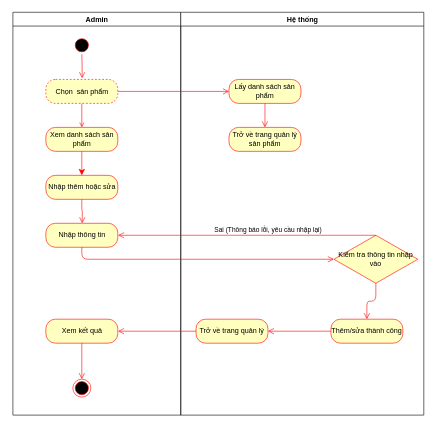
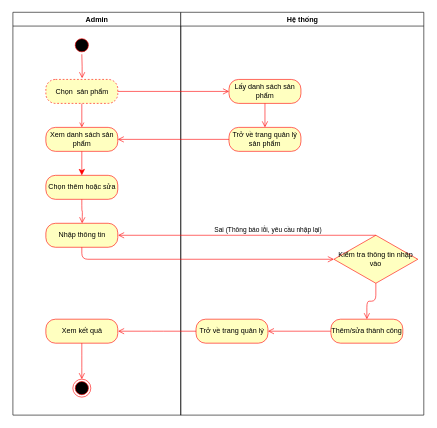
+ <mxCell id="26" value="" style="edgeStyle=orthogonalEdgeStyle;html=1;verticalAlign=bottom;endArrow=open;endSize=8;strokeColor=#ff0000;entryX=1;entryY=0.5;entryDx=0;entryDy=0;" parent="1" source="18" target="7" edge="1"><mxGeometry relative="1" as="geometry"><mxPoint x="236" y="242" as="targetPoint" /></mxGeometry></mxCell>
- <mxCell id="9" value="Nhập thêm hoặc sửa" style="rounded=1;whiteSpace=wrap;html=1;arcSize=40;fontColor=#000000;fillColor=#ffffc0;strokeColor=#ff0000;" parent="2" vertex="1"><mxGeometry x="55" y="272" width="120" height="40" as="geometry" /></mxCell>
+ <mxCell id="9" value="Chọn thêm hoặc sửa" style="rounded=1;whiteSpace=wrap;html=1;arcSize=40;fontColor=#000000;fillColor=#ffffc0;strokeColor=#ff0000;" parent="2" vertex="1"><mxGeometry x="55" y="272" width="120" height="40" as="geometry" /></mxCell>
